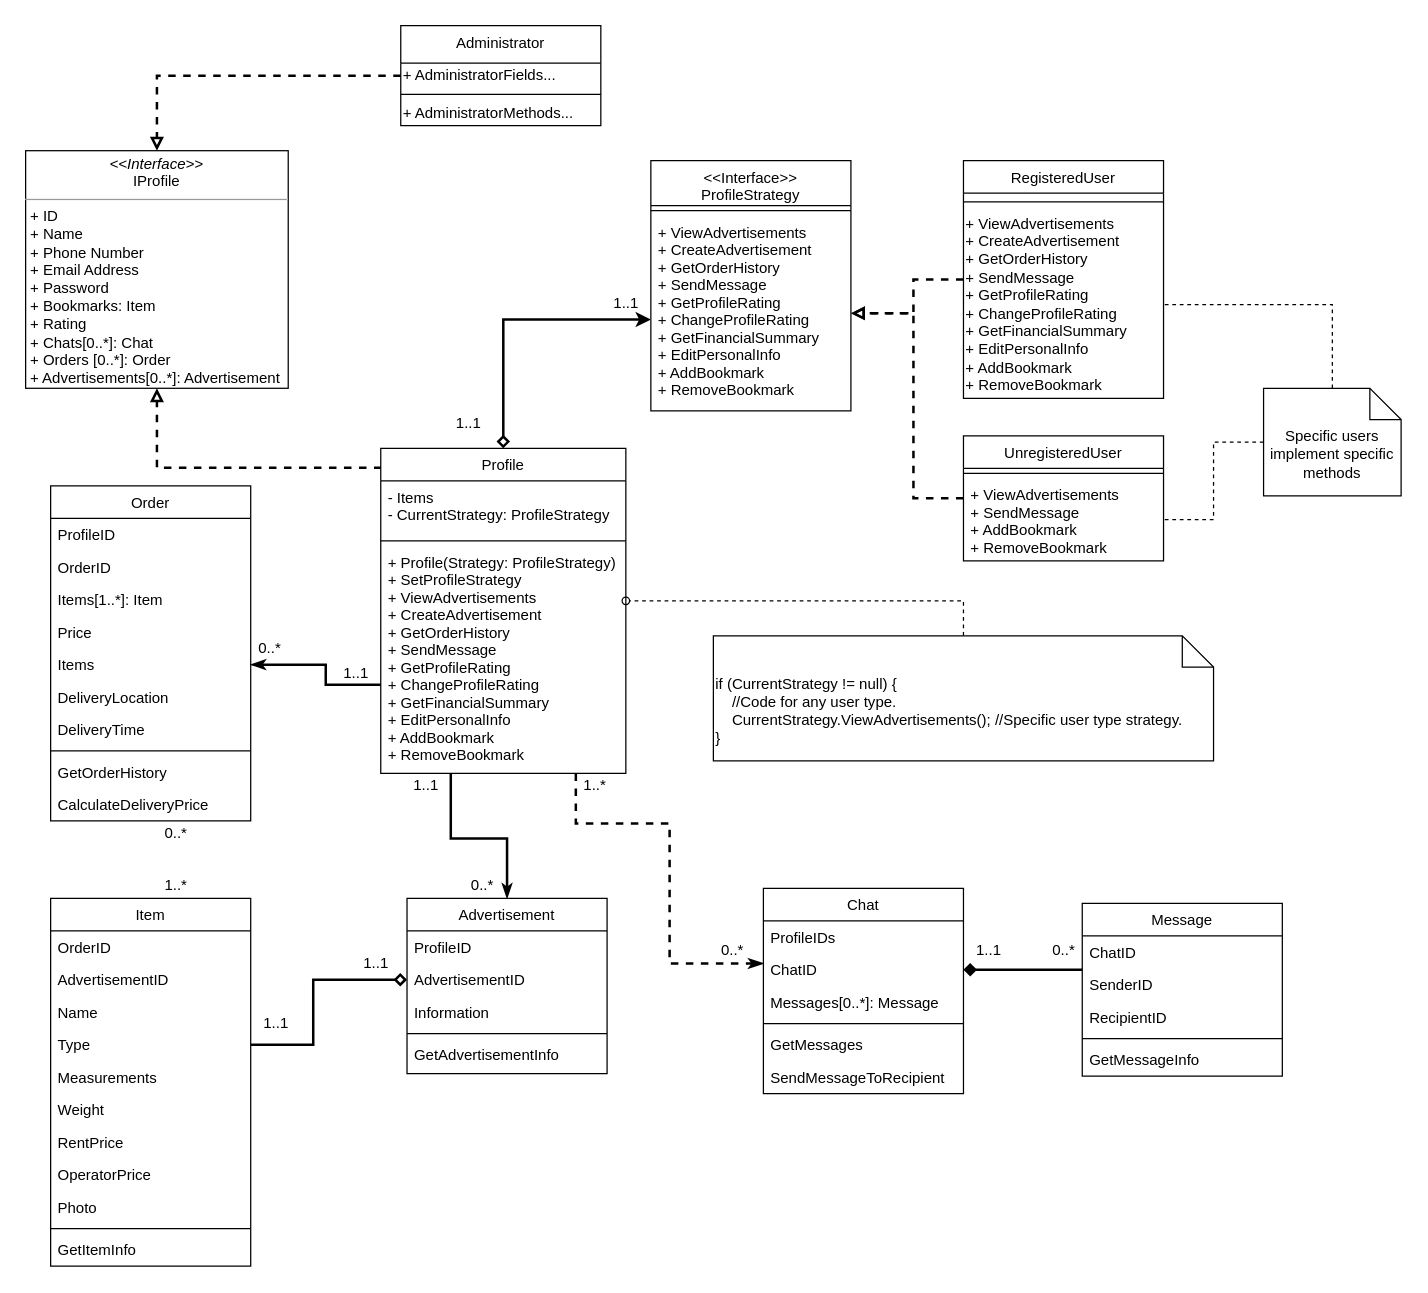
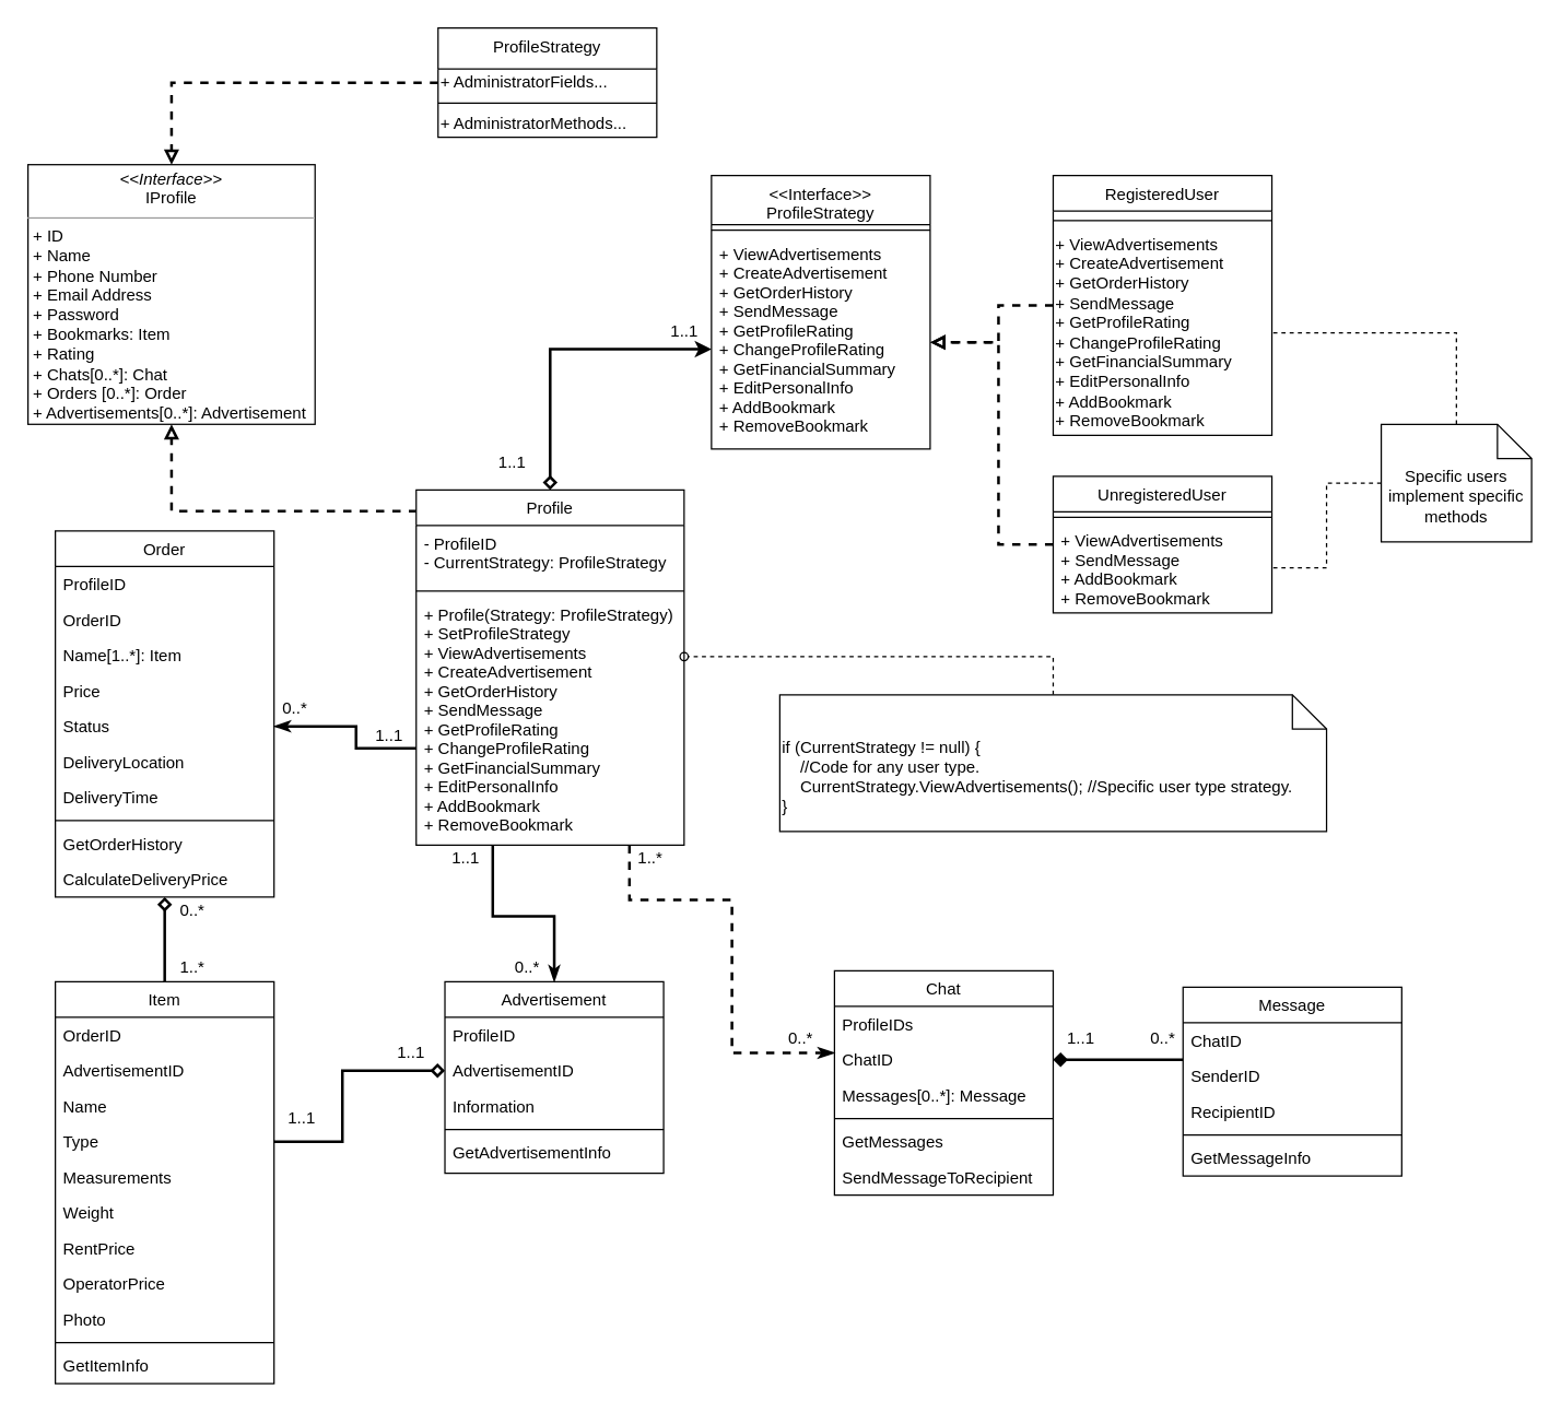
- <mxCell id="7" value="Administrator" style="swimlane;fontStyle=0;align=center;verticalAlign=top;childLayout=stackLayout;horizontal=1;startSize=30;horizontalStack=0;resizeParent=1;resizeLast=0;collapsible=1;marginBottom=0;rounded=0;shadow=0;strokeWidth=1;" parent="1" vertex="1"><mxGeometry x="320" y="20" width="160" height="80" as="geometry"><mxRectangle x="230" y="140" width="160" height="26" as="alternateBounds" /></mxGeometry></mxCell>
+ <mxCell id="7" value="ProfileStrategy" style="swimlane;fontStyle=0;align=center;verticalAlign=top;childLayout=stackLayout;horizontal=1;startSize=30;horizontalStack=0;resizeParent=1;resizeLast=0;collapsible=1;marginBottom=0;rounded=0;shadow=0;strokeWidth=1;" parent="1" vertex="1"><mxGeometry x="320" y="20" width="160" height="80" as="geometry"><mxRectangle x="230" y="140" width="160" height="26" as="alternateBounds" /></mxGeometry></mxCell>
- <mxCell id="26" value="- Items&#10;- CurrentStrategy: ProfileStrategy" style="text;align=left;verticalAlign=top;spacingLeft=4;spacingRight=4;overflow=hidden;rotatable=0;points=[[0,0.5],[1,0.5]];portConstraint=eastwest;" parent="25" vertex="1"><mxGeometry y="26" width="196" height="44" as="geometry" /></mxCell>
+ <mxCell id="26" value="- ProfileID&#10;- CurrentStrategy: ProfileStrategy" style="text;align=left;verticalAlign=top;spacingLeft=4;spacingRight=4;overflow=hidden;rotatable=0;points=[[0,0.5],[1,0.5]];portConstraint=eastwest;" parent="25" vertex="1"><mxGeometry y="26" width="196" height="44" as="geometry" /></mxCell>
- <mxCell id="14" value="Items[1..*]: Item" style="text;align=left;verticalAlign=top;spacingLeft=4;spacingRight=4;overflow=hidden;rotatable=0;points=[[0,0.5],[1,0.5]];portConstraint=eastwest;rounded=0;shadow=0;html=0;" parent="11" vertex="1"><mxGeometry y="78" width="160" height="26" as="geometry" /></mxCell>
+ <mxCell id="14" value="Name[1..*]: Item" style="text;align=left;verticalAlign=top;spacingLeft=4;spacingRight=4;overflow=hidden;rotatable=0;points=[[0,0.5],[1,0.5]];portConstraint=eastwest;rounded=0;shadow=0;html=0;" parent="11" vertex="1"><mxGeometry y="78" width="160" height="26" as="geometry" /></mxCell>
- <mxCell id="16" value="Items" style="text;align=left;verticalAlign=top;spacingLeft=4;spacingRight=4;overflow=hidden;rotatable=0;points=[[0,0.5],[1,0.5]];portConstraint=eastwest;rounded=0;shadow=0;html=0;" parent="11" vertex="1"><mxGeometry y="130" width="160" height="26" as="geometry" /></mxCell>
+ <mxCell id="16" value="Status" style="text;align=left;verticalAlign=top;spacingLeft=4;spacingRight=4;overflow=hidden;rotatable=0;points=[[0,0.5],[1,0.5]];portConstraint=eastwest;rounded=0;shadow=0;html=0;" parent="11" vertex="1"><mxGeometry y="130" width="160" height="26" as="geometry" /></mxCell>
+ <mxCell id="29" style="edgeStyle=orthogonalEdgeStyle;rounded=0;orthogonalLoop=1;jettySize=auto;html=1;endArrow=diamond;endFill=0;strokeWidth=2;" parent="1" source="30" target="11" edge="1"><mxGeometry relative="1" as="geometry" /></mxCell>
